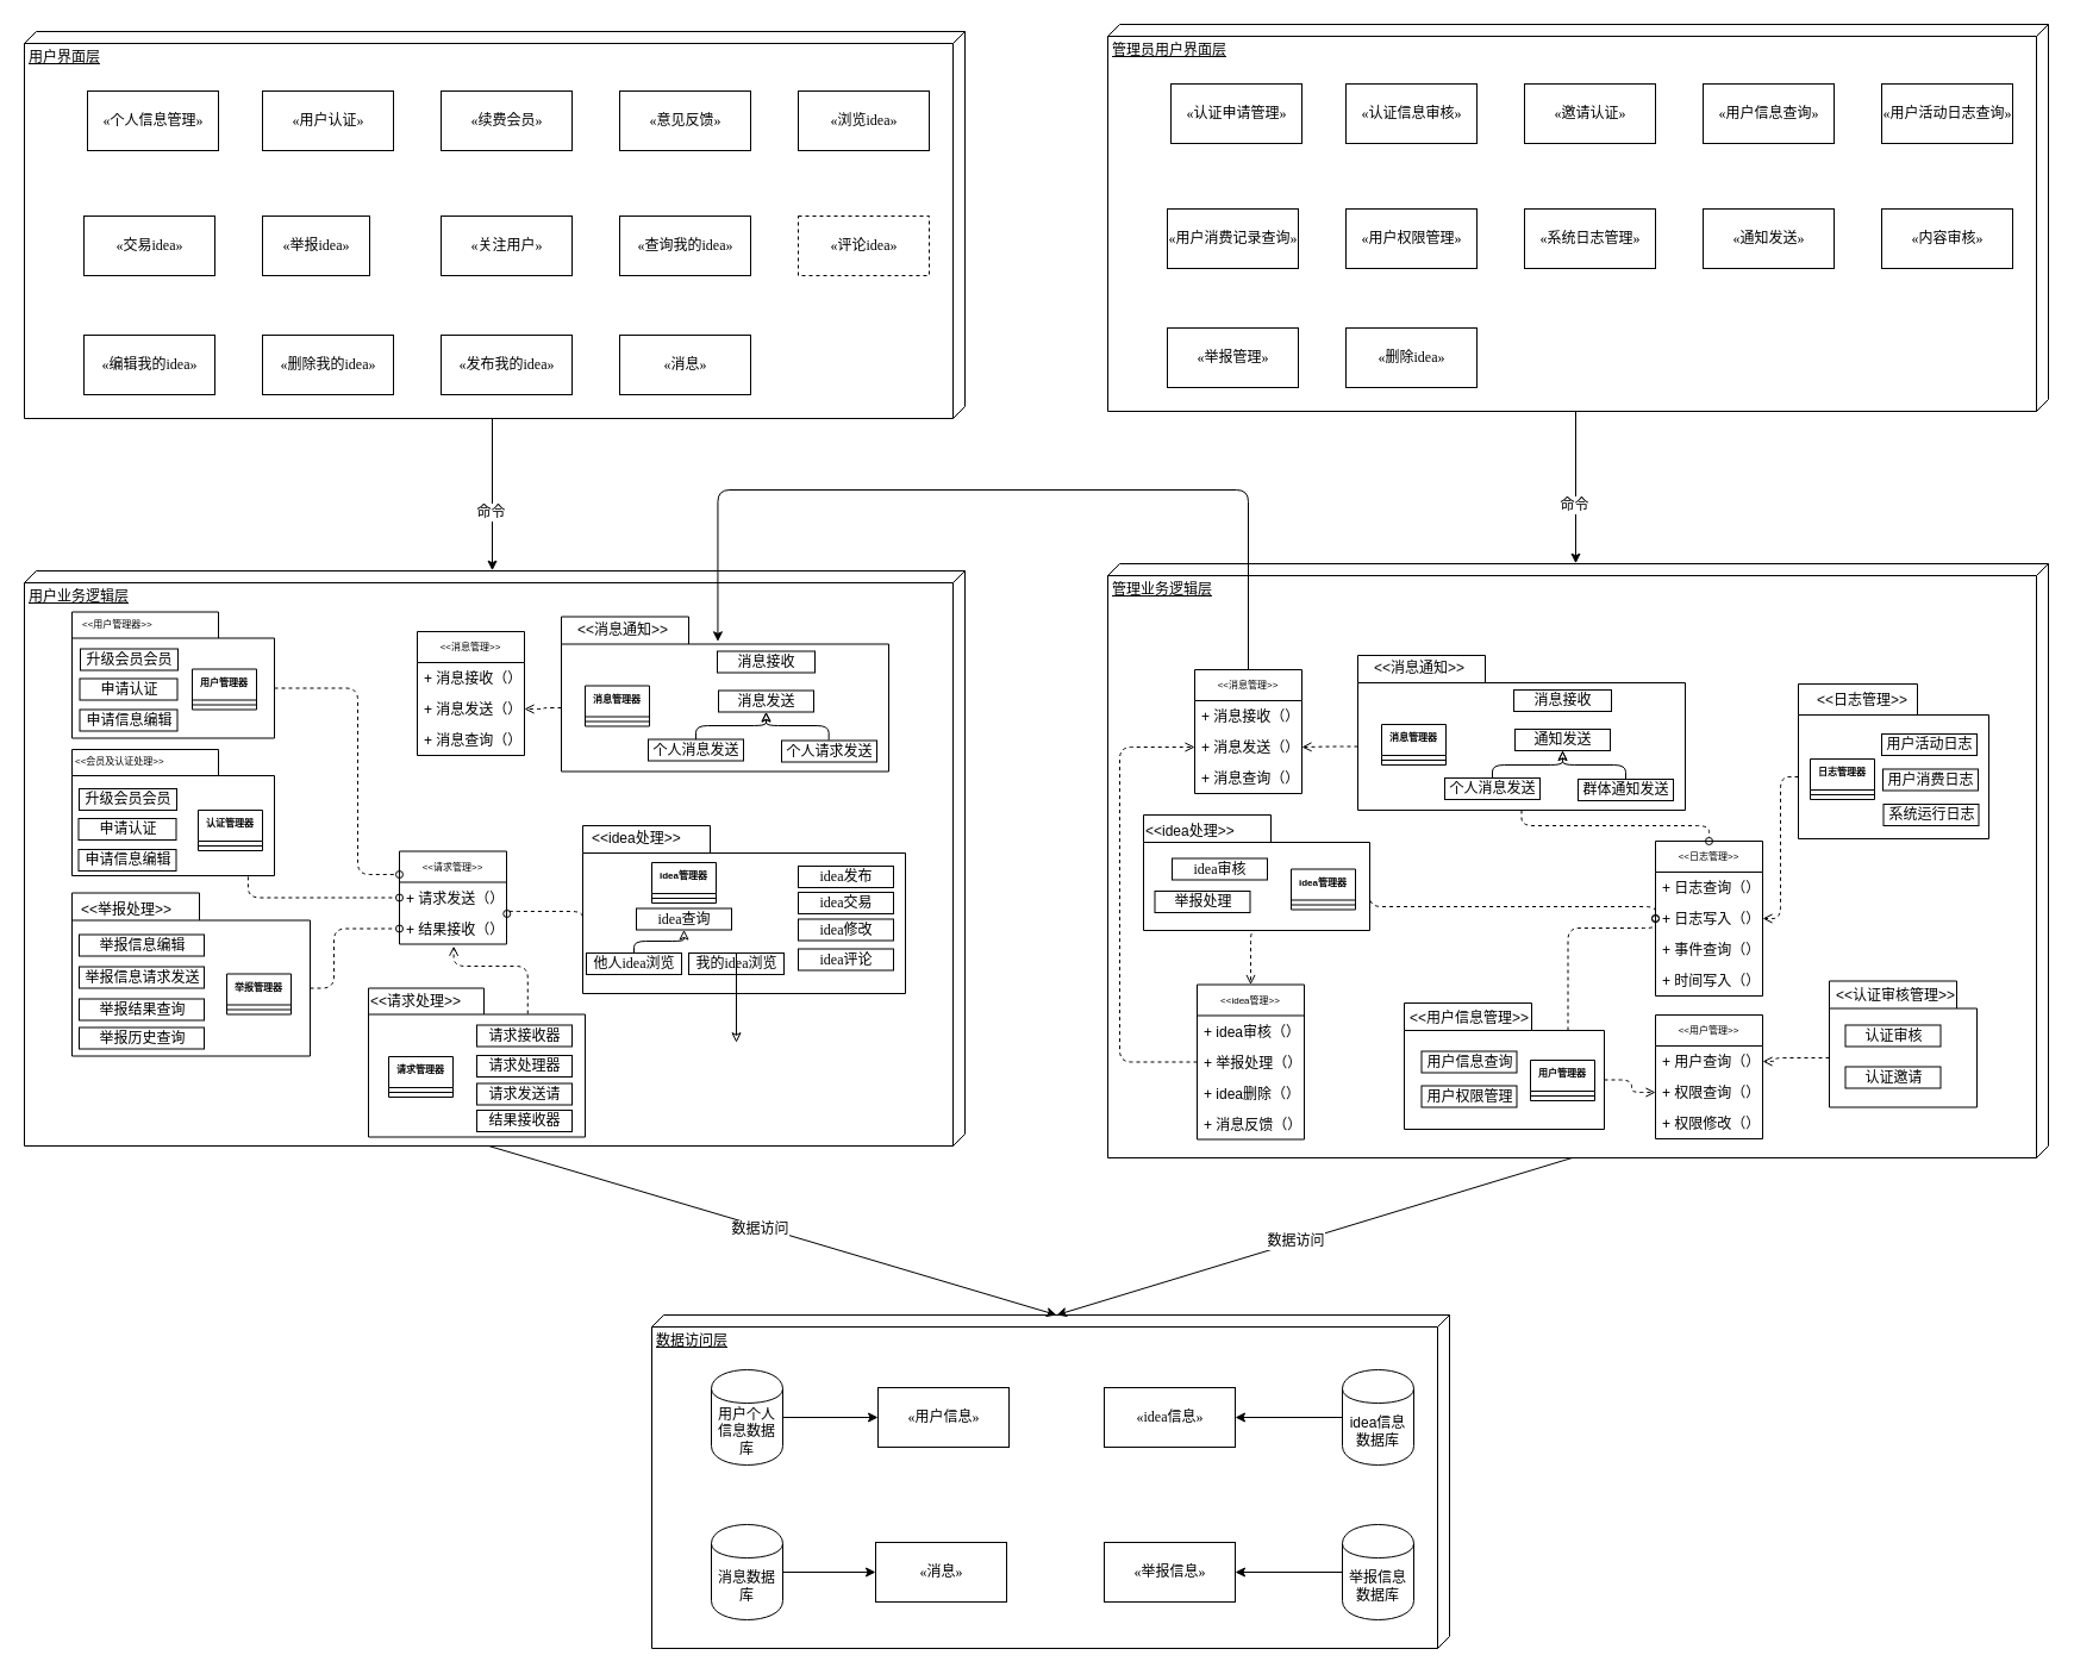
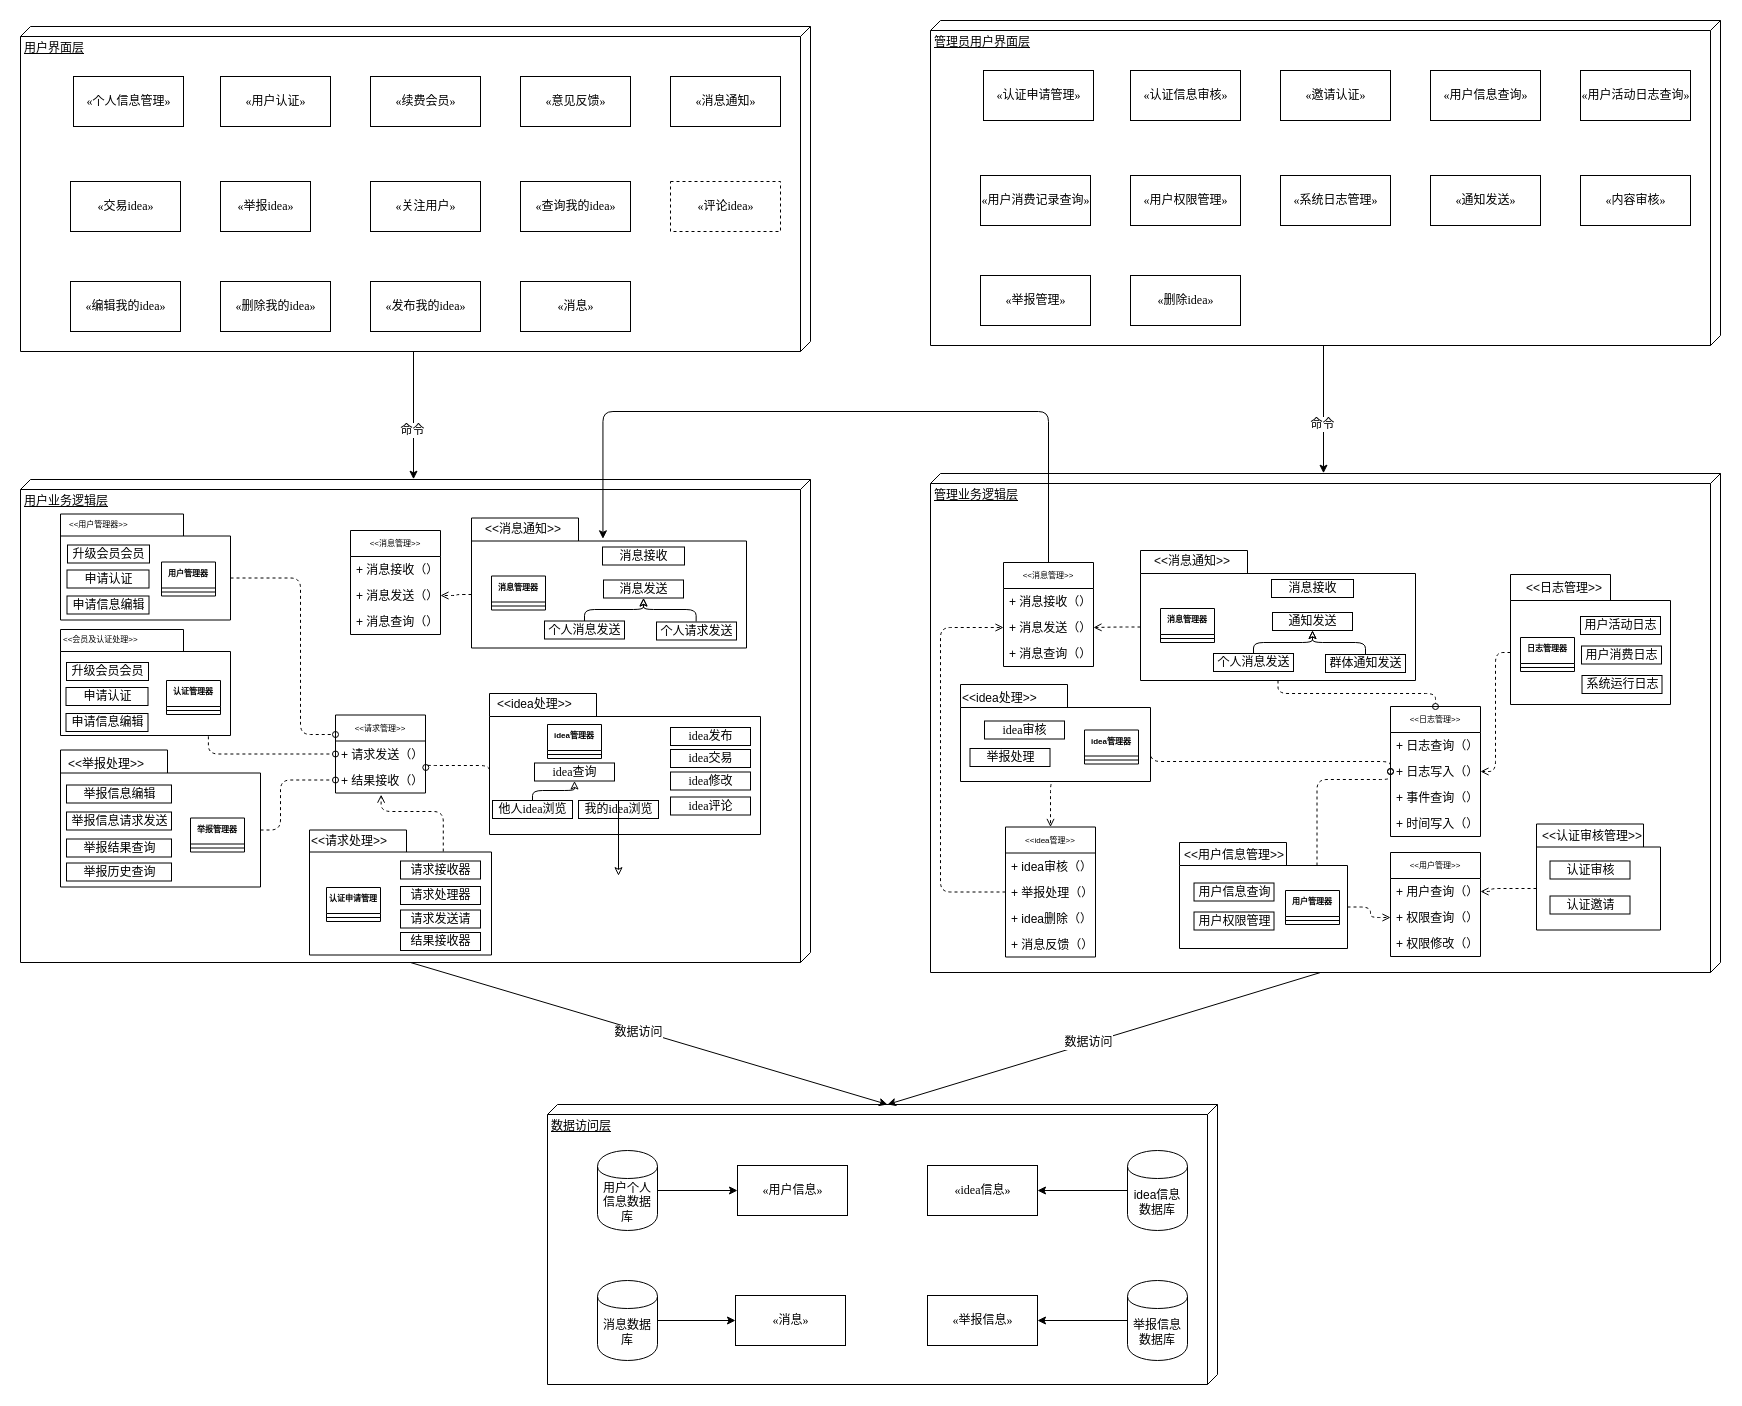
- <mxCell id="9" value="«浏览idea»" style="html=1;rounded=0;shadow=0;comic=0;labelBackgroundColor=none;strokeColor=#000000;strokeWidth=1;fillColor=#ffffff;fontFamily=Verdana;fontSize=12;fontColor=#000000;align=center;" vertex="1" parent="1"><mxGeometry x="670" y="76" width="110" height="50" as="geometry" /></mxCell>
+ <mxCell id="9" value="«消息通知»" style="html=1;rounded=0;shadow=0;comic=0;labelBackgroundColor=none;strokeColor=#000000;strokeWidth=1;fillColor=#ffffff;fontFamily=Verdana;fontSize=12;fontColor=#000000;align=center;" vertex="1" parent="1"><mxGeometry x="670" y="76" width="110" height="50" as="geometry" /></mxCell>
- <mxCell id="177" value="请求管理器" style="swimlane;fontStyle=1;align=center;verticalAlign=top;childLayout=stackLayout;horizontal=1;startSize=26;horizontalStack=0;resizeParent=1;resizeParentMax=0;resizeLast=0;collapsible=1;marginBottom=0;fontSize=8;" vertex="1" parent="1"><mxGeometry x="326" y="887" width="54" height="34" as="geometry" /></mxCell>
+ <mxCell id="177" value="认证申请管理" style="swimlane;fontStyle=1;align=center;verticalAlign=top;childLayout=stackLayout;horizontal=1;startSize=26;horizontalStack=0;resizeParent=1;resizeParentMax=0;resizeLast=0;collapsible=1;marginBottom=0;fontSize=8;" vertex="1" parent="1"><mxGeometry x="326" y="887" width="54" height="34" as="geometry" /></mxCell>
